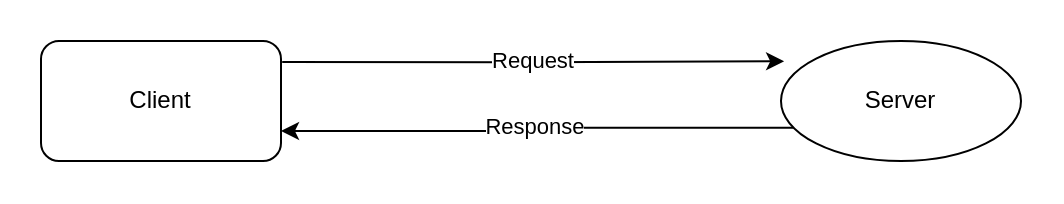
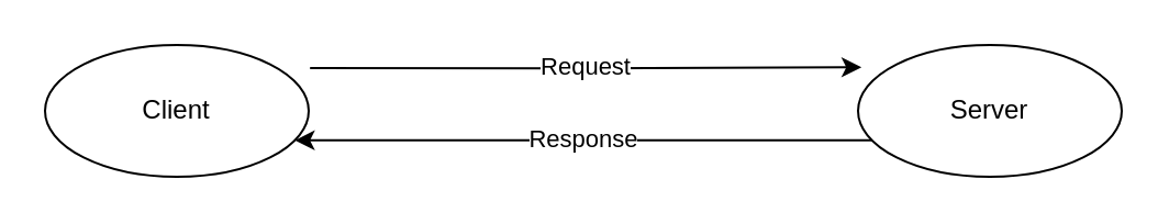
- <mxCell id="3" value="Client" style="rounded=1;whiteSpace=wrap;html=1;" parent="1" vertex="1"><mxGeometry x="20" y="20" width="120" height="60" as="geometry" /></mxCell>
+ <mxCell id="3" value="Client" style="ellipse;whiteSpace=wrap;html=1;" parent="1" vertex="1"><mxGeometry x="20" y="20" width="120" height="60" as="geometry" /></mxCell>
